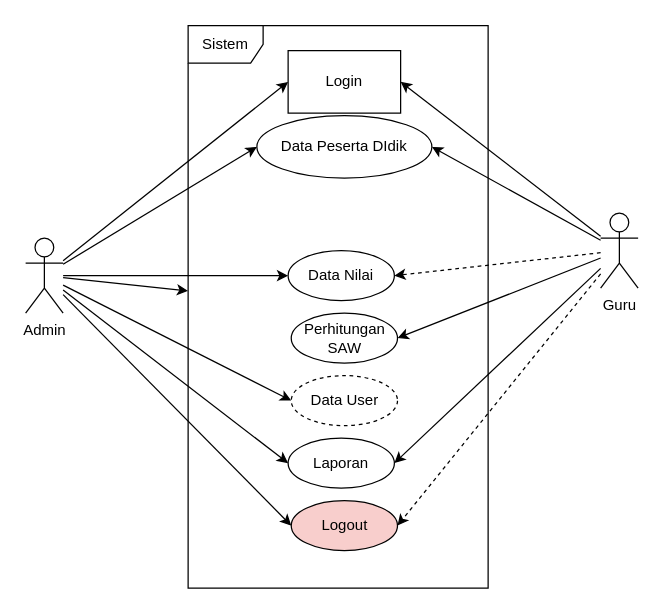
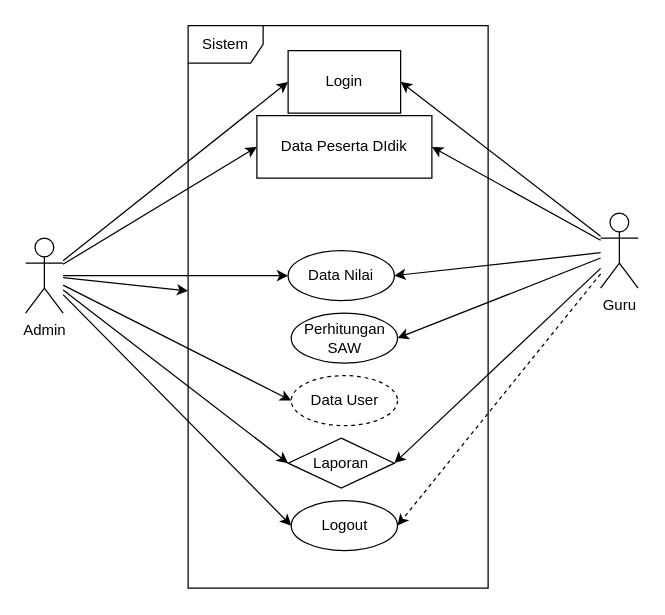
- <mxCell id="12" value="Data Peserta DIdik" style="ellipse;whiteSpace=wrap;html=1;" parent="1" vertex="1"><mxGeometry x="205" y="92" width="140" height="50" as="geometry" /></mxCell>
+ <mxCell id="12" value="Data Peserta DIdik" style="whiteSpace=wrap;html=1;rounded=0;" parent="1" vertex="1"><mxGeometry x="205" y="92" width="140" height="50" as="geometry" /></mxCell>
- <mxCell id="19" style="edgeStyle=none;rounded=0;orthogonalLoop=1;jettySize=auto;html=1;entryX=1;entryY=0.5;entryDx=0;entryDy=0;dashed=1;" edge="1" parent="1" source="23" target="13"><mxGeometry relative="1" as="geometry" /></mxCell>
+ <mxCell id="19" style="edgeStyle=none;rounded=0;orthogonalLoop=1;jettySize=auto;html=1;entryX=1;entryY=0.5;entryDx=0;entryDy=0;" edge="1" parent="1" source="23" target="13"><mxGeometry relative="1" as="geometry" /></mxCell>
- <mxCell id="24" value="Laporan" style="ellipse;whiteSpace=wrap;html=1;" vertex="1" parent="1"><mxGeometry x="230" y="350" width="85" height="40" as="geometry" /></mxCell>
+ <mxCell id="24" value="Laporan" style="rhombus;whiteSpace=wrap;html=1;" vertex="1" parent="1"><mxGeometry x="230" y="350" width="85" height="40" as="geometry" /></mxCell>
- <mxCell id="16" value="Logout" style="ellipse;whiteSpace=wrap;html=1;fillColor=#f8cecc;" parent="1" vertex="1"><mxGeometry x="232.5" y="400" width="85" height="40" as="geometry" /></mxCell>
+ <mxCell id="16" value="Logout" style="ellipse;whiteSpace=wrap;html=1;" parent="1" vertex="1"><mxGeometry x="232.5" y="400" width="85" height="40" as="geometry" /></mxCell>
